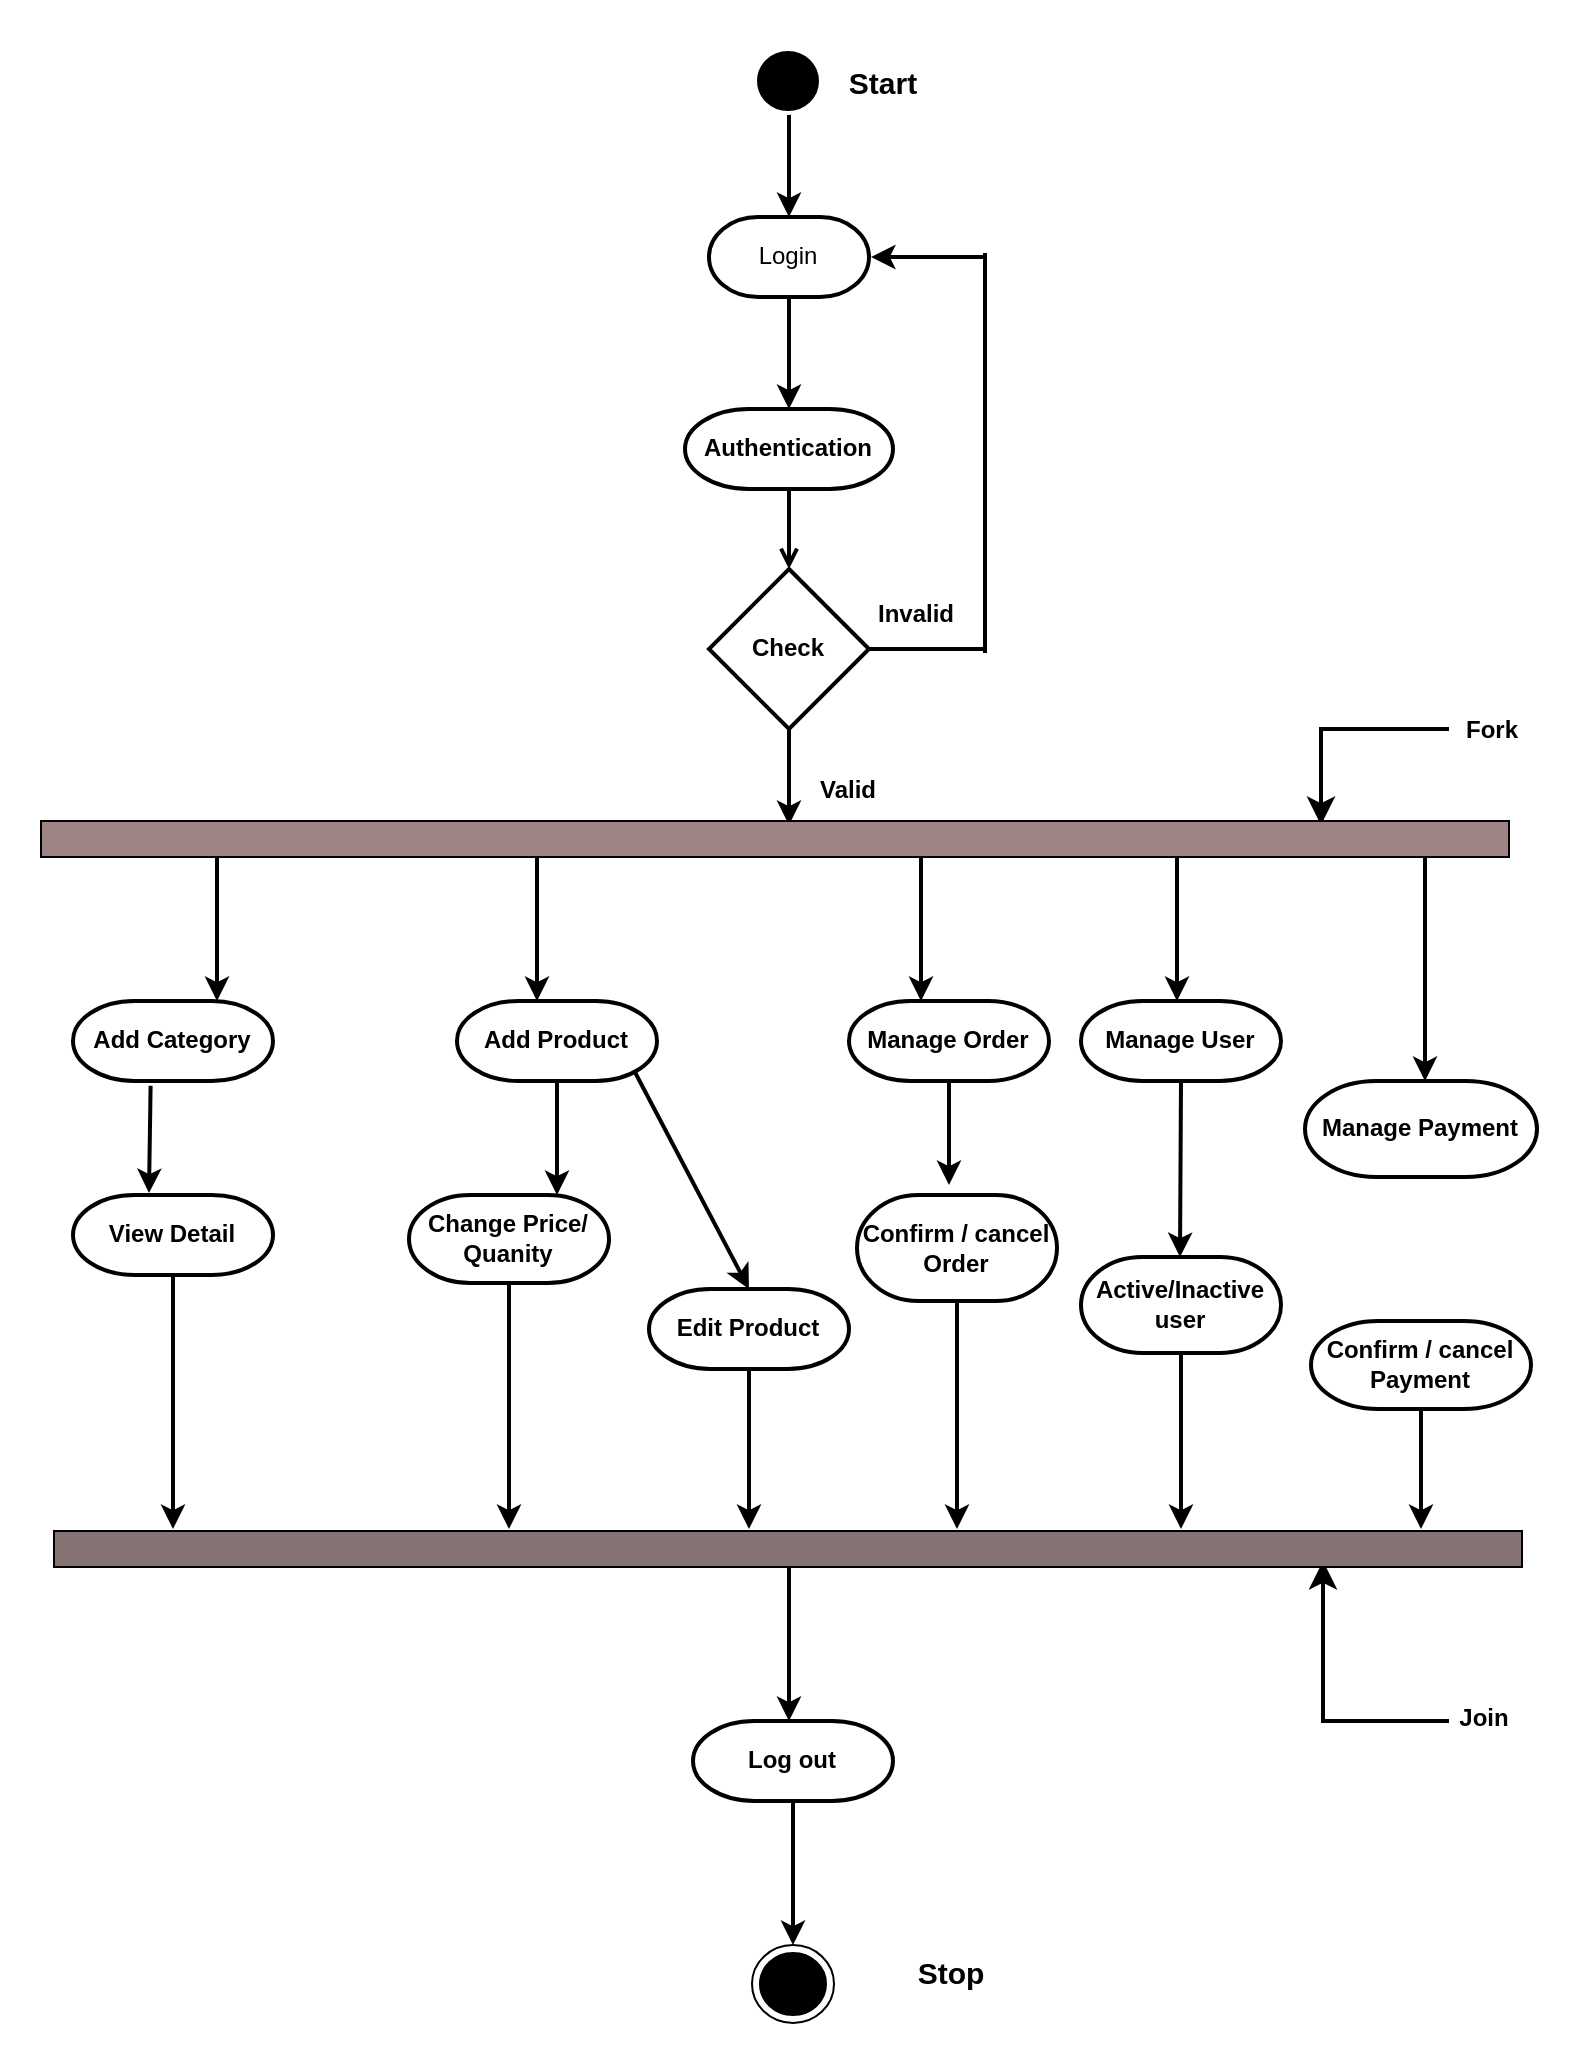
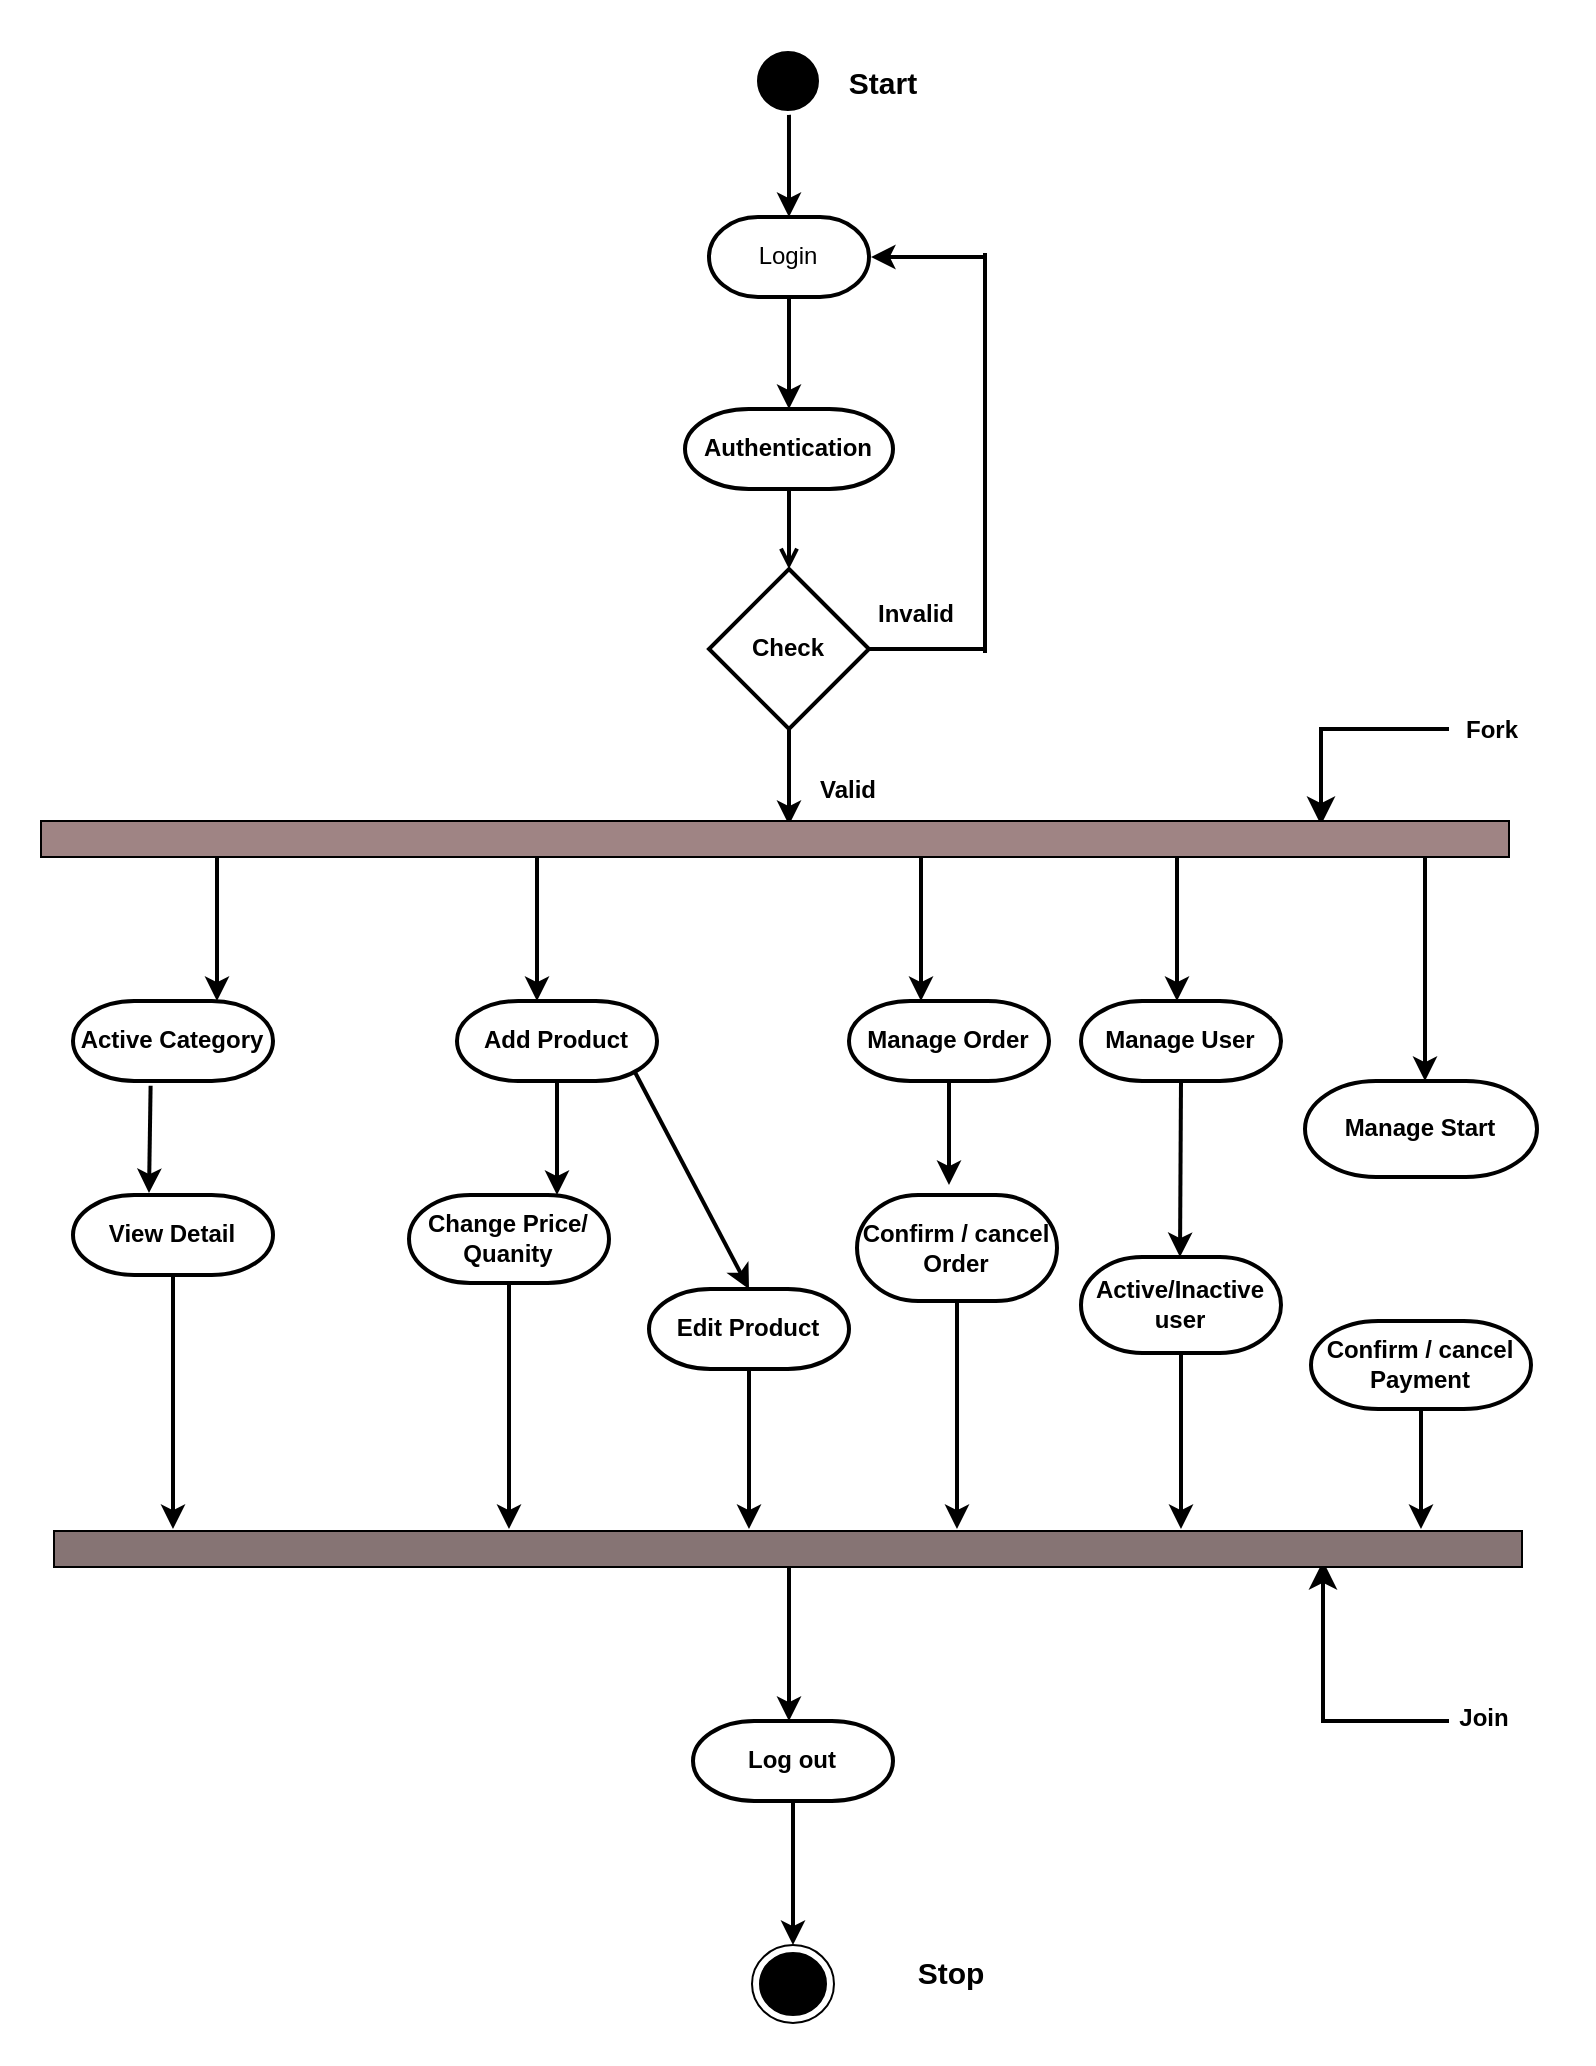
- <mxCell id="29" value="&lt;b&gt;Add Category&lt;/b&gt;" style="strokeWidth=2;html=1;shape=mxgraph.flowchart.terminator;whiteSpace=wrap;" parent="1" vertex="1"><mxGeometry x="36" y="500" width="100" height="40" as="geometry" /></mxCell>
+ <mxCell id="29" value="&lt;b&gt;Active Category&lt;/b&gt;" style="strokeWidth=2;html=1;shape=mxgraph.flowchart.terminator;whiteSpace=wrap;" parent="1" vertex="1"><mxGeometry x="36" y="500" width="100" height="40" as="geometry" /></mxCell>
- <mxCell id="35" value="&lt;b&gt;Manage Payment&lt;/b&gt;" style="strokeWidth=2;html=1;shape=mxgraph.flowchart.terminator;whiteSpace=wrap;" parent="1" vertex="1"><mxGeometry x="652" y="540" width="116" height="48" as="geometry" /></mxCell>
+ <mxCell id="35" value="&lt;b&gt;Manage Start&lt;/b&gt;" style="strokeWidth=2;html=1;shape=mxgraph.flowchart.terminator;whiteSpace=wrap;" parent="1" vertex="1"><mxGeometry x="652" y="540" width="116" height="48" as="geometry" /></mxCell>
